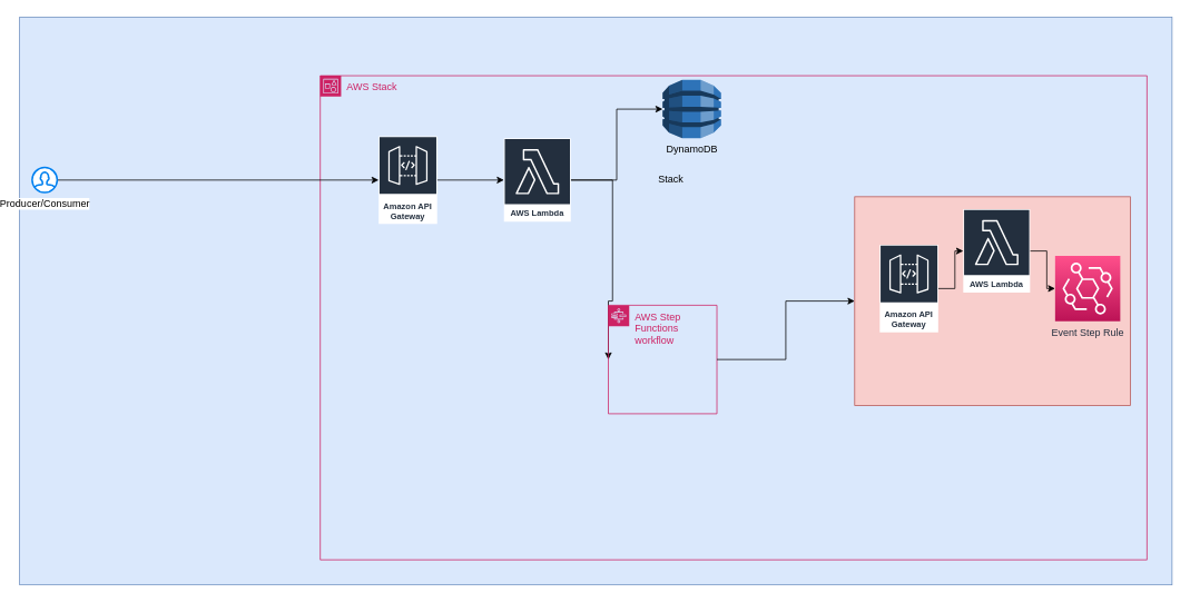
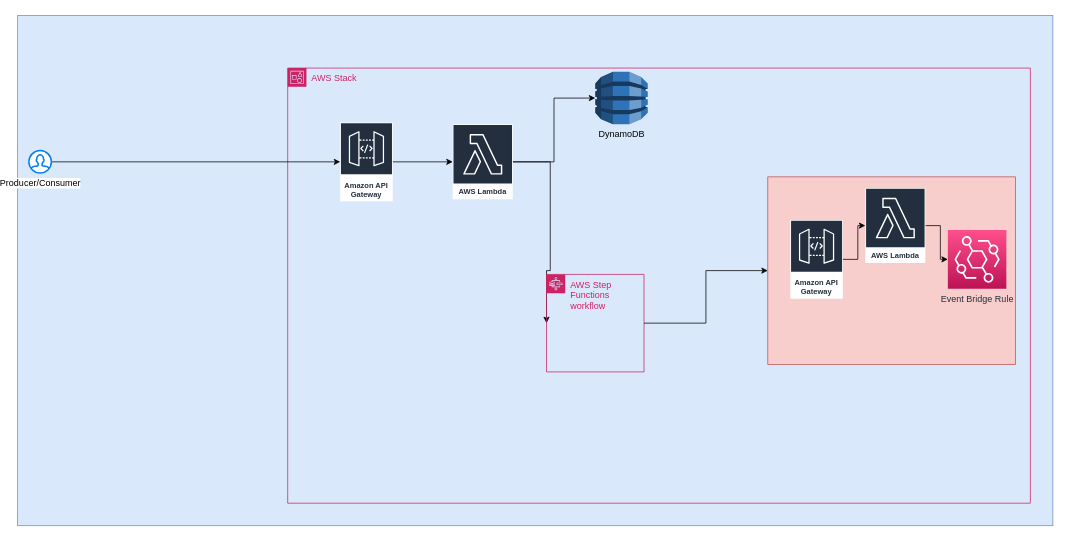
- <mxCell id="14" value="Stack" style="text;html=1;strokeColor=none;fillColor=none;align=center;verticalAlign=middle;whiteSpace=wrap;rounded=0;" parent="1" vertex="1"><mxGeometry x="770" y="200" width="60" height="30" as="geometry" /></mxCell>
- <mxCell id="17" value="Event Step Rule" style="sketch=0;points=[[0,0,0],[0.25,0,0],[0.5,0,0],[0.75,0,0],[1,0,0],[0,1,0],[0.25,1,0],[0.5,1,0],[0.75,1,0],[1,1,0],[0,0.25,0],[0,0.5,0],[0,0.75,0],[1,0.25,0],[1,0.5,0],[1,0.75,0]];outlineConnect=0;fontColor=#232F3E;gradientColor=#FF4F8B;gradientDirection=north;fillColor=#BC1356;strokeColor=#ffffff;dashed=0;verticalLabelPosition=bottom;verticalAlign=top;align=center;html=1;fontSize=12;fontStyle=0;aspect=fixed;shape=mxgraph.aws4.resourceIcon;resIcon=mxgraph.aws4.eventbridge;" parent="1" vertex="1"><mxGeometry x="1260" y="306" width="78" height="78" as="geometry" /></mxCell>
+ <mxCell id="17" value="Event Bridge Rule" style="sketch=0;points=[[0,0,0],[0.25,0,0],[0.5,0,0],[0.75,0,0],[1,0,0],[0,1,0],[0.25,1,0],[0.5,1,0],[0.75,1,0],[1,1,0],[0,0.25,0],[0,0.5,0],[0,0.75,0],[1,0.25,0],[1,0.5,0],[1,0.75,0]];outlineConnect=0;fontColor=#232F3E;gradientColor=#FF4F8B;gradientDirection=north;fillColor=#BC1356;strokeColor=#ffffff;dashed=0;verticalLabelPosition=bottom;verticalAlign=top;align=center;html=1;fontSize=12;fontStyle=0;aspect=fixed;shape=mxgraph.aws4.resourceIcon;resIcon=mxgraph.aws4.eventbridge;" parent="1" vertex="1"><mxGeometry x="1260" y="306" width="78" height="78" as="geometry" /></mxCell>
